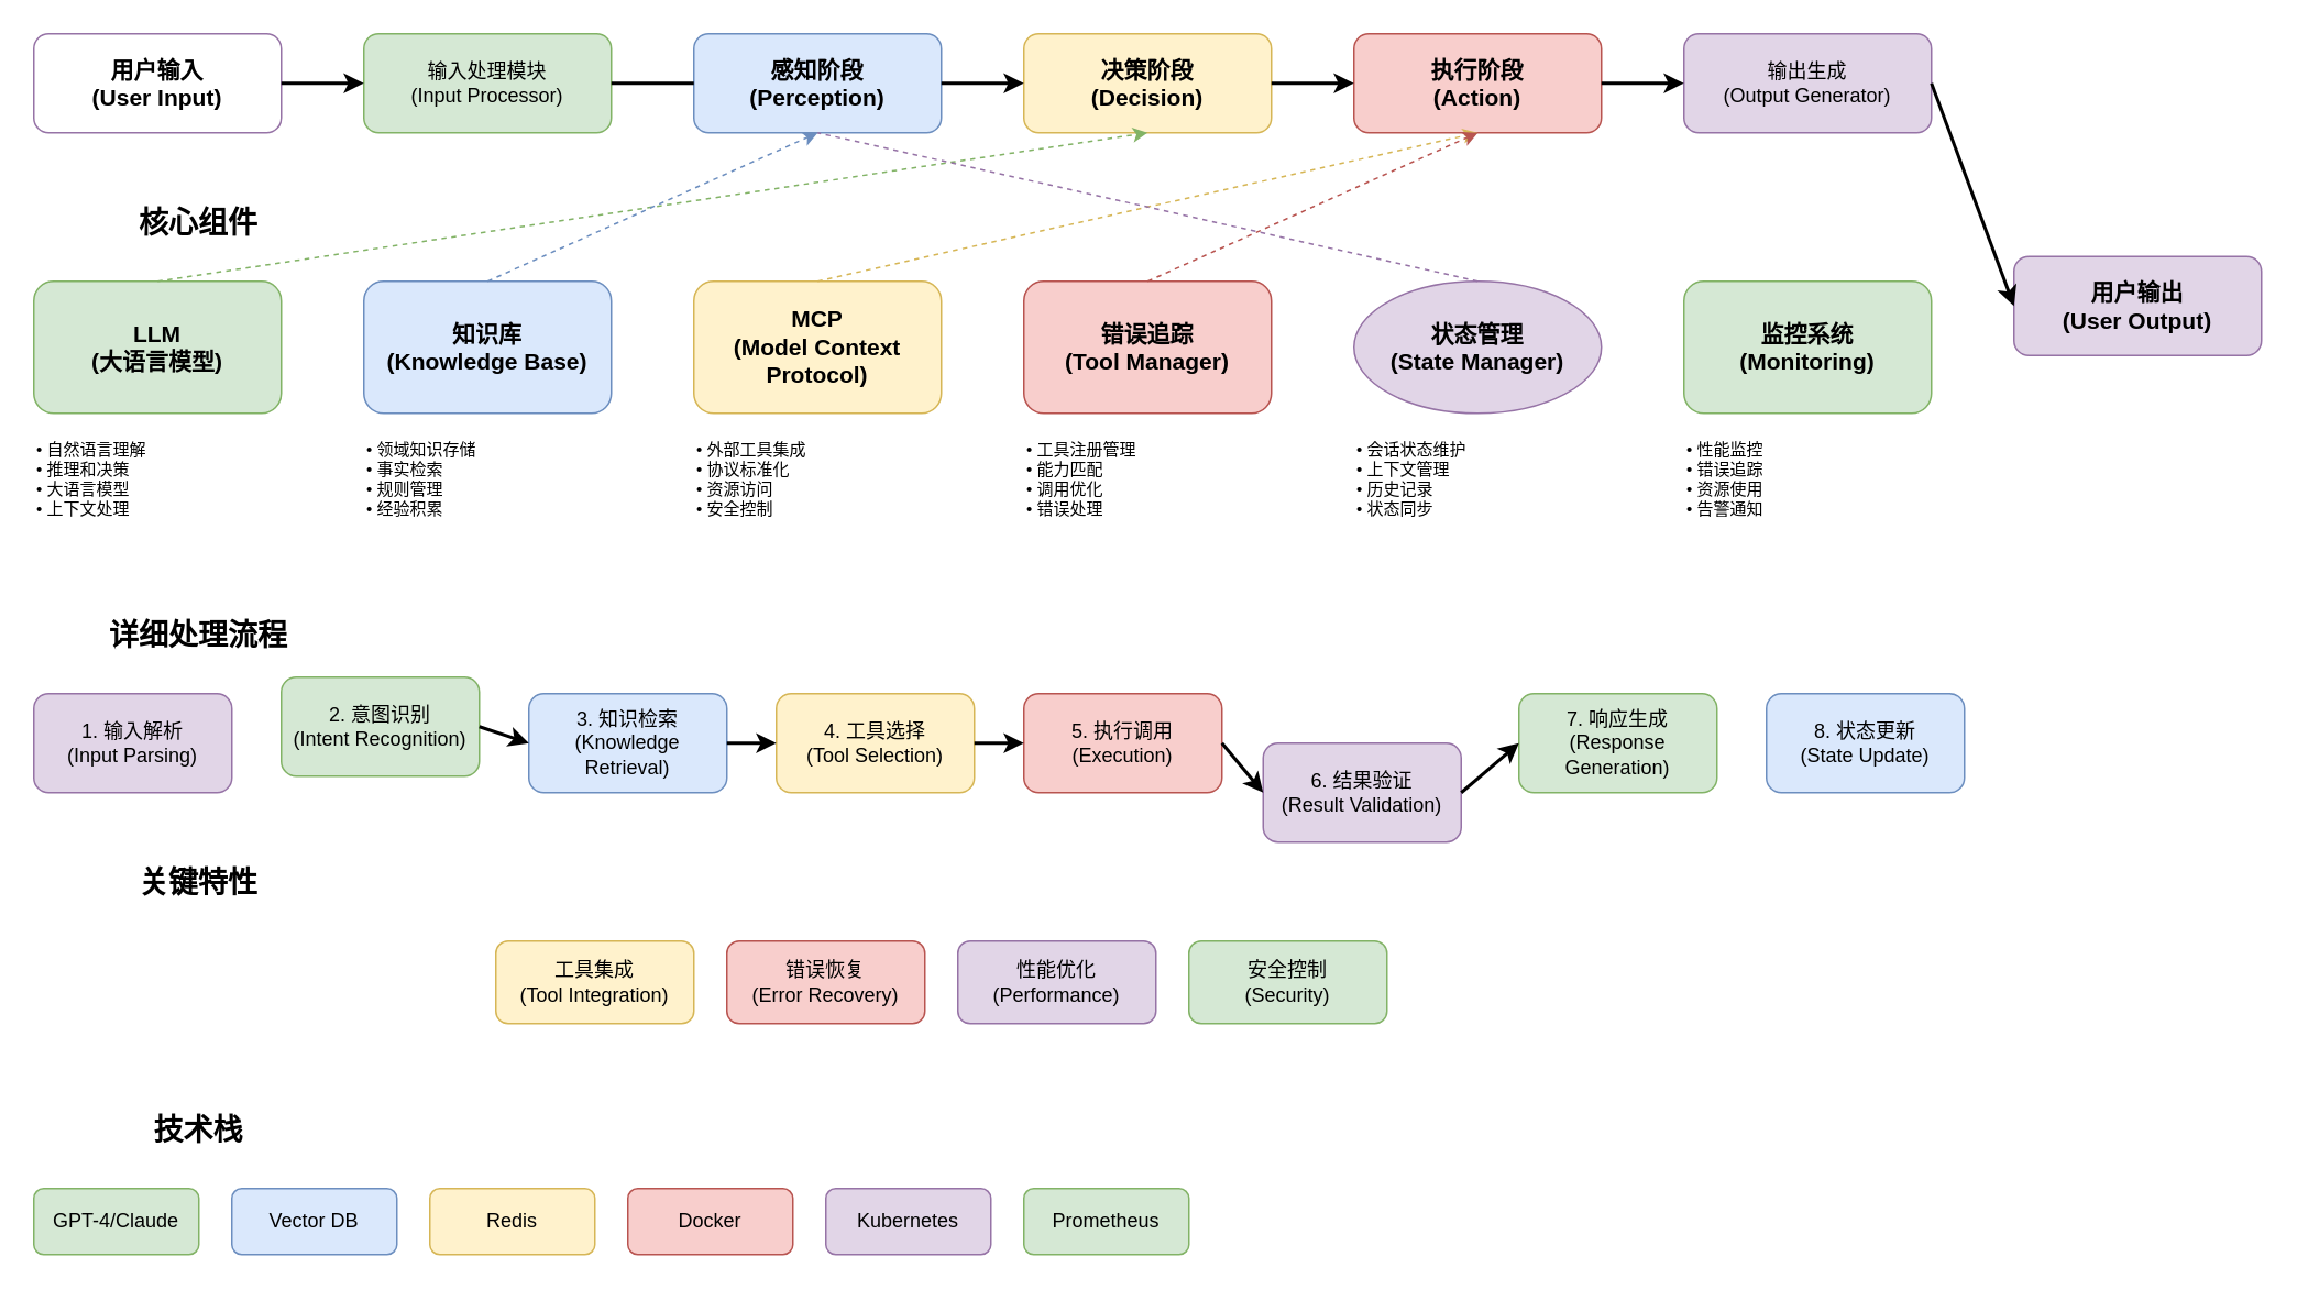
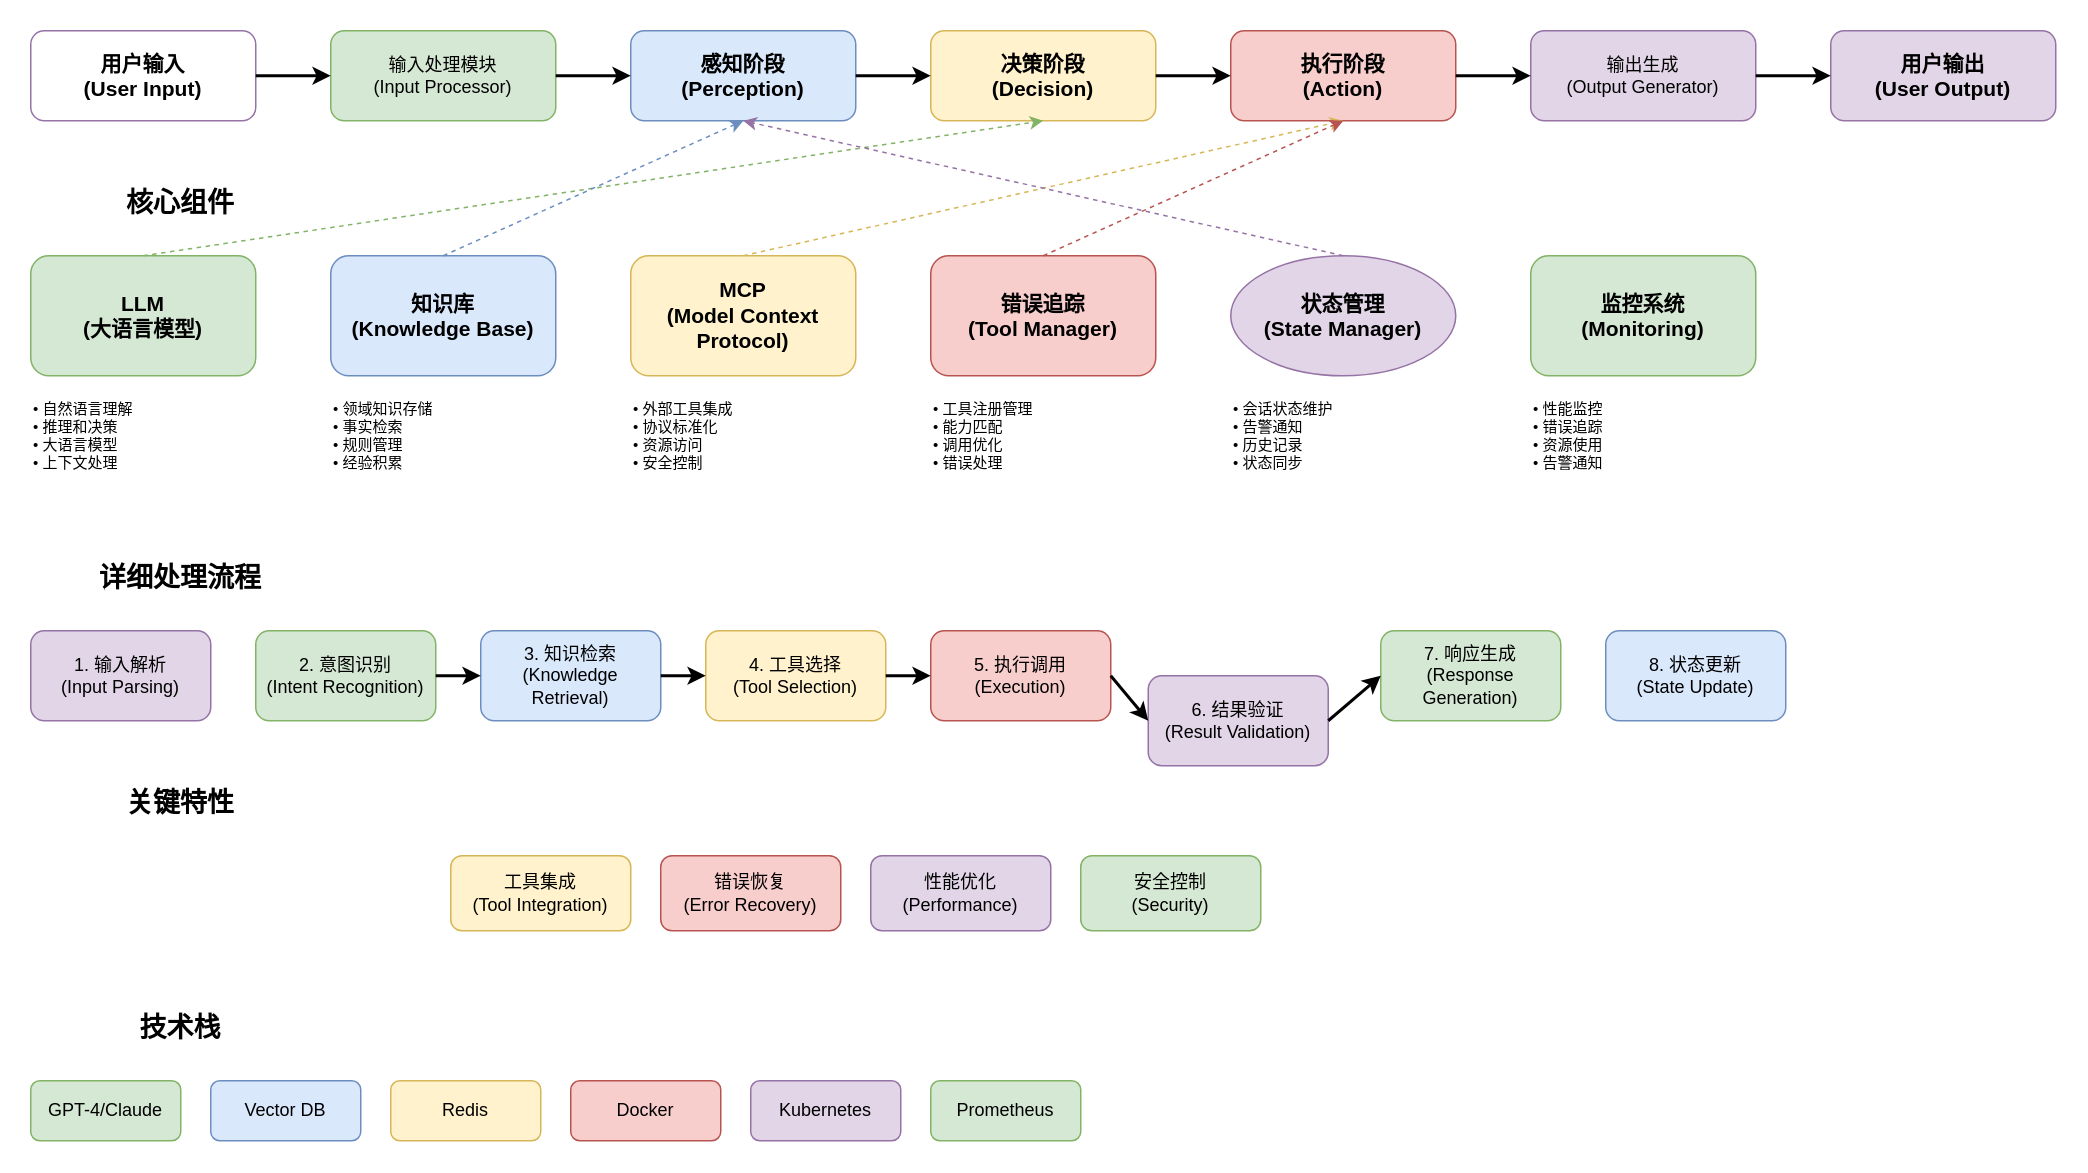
- <mxCell id="10" value="" style="endArrow=none;html=1;rounded=0;exitX=1;exitY=0.5;exitDx=0;exitDy=0;entryX=0;entryY=0.5;entryDx=0;entryDy=0;strokeWidth=2;" parent="1" source="3" target="4" edge="1"><mxGeometry width="50" height="50" relative="1" as="geometry"><mxPoint x="260" y="210" as="sourcePoint" /><mxPoint x="310" y="160" as="targetPoint" /></mxGeometry></mxCell>
+ <mxCell id="10" value="" style="endArrow=classic;html=1;rounded=0;exitX=1;exitY=0.5;exitDx=0;exitDy=0;entryX=0;entryY=0.5;entryDx=0;entryDy=0;strokeWidth=2;" parent="1" source="3" target="4" edge="1"><mxGeometry width="50" height="50" relative="1" as="geometry"><mxPoint x="260" y="210" as="sourcePoint" /><mxPoint x="310" y="160" as="targetPoint" /></mxGeometry></mxCell>
- <mxCell id="32" value="" style="endArrow=none;html=1;rounded=0;exitX=0.5;exitY=0;exitDx=0;exitDy=0;entryX=0.5;entryY=1;entryDx=0;entryDy=0;strokeWidth=1;strokeColor=#9673a6;dashed=1;" parent="1" source="20" target="4" edge="1"><mxGeometry width="50" height="50" relative="1" as="geometry"><mxPoint x="260" y="210" as="sourcePoint" /><mxPoint x="310" y="160" as="targetPoint" /></mxGeometry></mxCell>
+ <mxCell id="32" value="" style="endArrow=classic;html=1;rounded=0;exitX=0.5;exitY=0;exitDx=0;exitDy=0;entryX=0.5;entryY=1;entryDx=0;entryDy=0;strokeWidth=1;strokeColor=#9673a6;dashed=1;" parent="1" source="20" target="4" edge="1"><mxGeometry width="50" height="50" relative="1" as="geometry"><mxPoint x="260" y="210" as="sourcePoint" /><mxPoint x="310" y="160" as="targetPoint" /></mxGeometry></mxCell>
- <mxCell id="8" value="用户输出&#10;(User Output)" style="rounded=1;whiteSpace=wrap;html=1;fillColor=#e1d5e7;strokeColor=#9673a6;fontSize=14;fontStyle=1;" parent="1" vertex="1"><mxGeometry x="1220" y="155" width="150" height="60" as="geometry" /></mxCell>
+ <mxCell id="8" value="用户输出&#10;(User Output)" style="rounded=1;whiteSpace=wrap;html=1;fillColor=#e1d5e7;strokeColor=#9673a6;fontSize=14;fontStyle=1;" parent="1" vertex="1"><mxGeometry x="1220" y="20" width="150" height="60" as="geometry" /></mxCell>
- <mxCell id="26" value="• 会话状态维护&#10;• 上下文管理&#10;• 历史记录&#10;• 状态同步" style="text;html=1;strokeColor=none;fillColor=none;align=left;verticalAlign=top;whiteSpace=wrap;rounded=0;fontSize=10;" parent="1" vertex="1"><mxGeometry x="820" y="260" width="150" height="80" as="geometry" /></mxCell>
+ <mxCell id="26" value="• 会话状态维护&#10;• 告警通知&#10;• 历史记录&#10;• 状态同步" style="text;html=1;strokeColor=none;fillColor=none;align=left;verticalAlign=top;whiteSpace=wrap;rounded=0;fontSize=10;" parent="1" vertex="1"><mxGeometry x="820" y="260" width="150" height="80" as="geometry" /></mxCell>
- <mxCell id="35" value="2. 意图识别&#10;(Intent Recognition)" style="rounded=1;whiteSpace=wrap;html=1;fillColor=#d5e8d4;strokeColor=#82b366;fontSize=12;" parent="1" vertex="1"><mxGeometry x="170" y="410" width="120" height="60" as="geometry" /></mxCell>
+ <mxCell id="35" value="2. 意图识别&#10;(Intent Recognition)" style="rounded=1;whiteSpace=wrap;html=1;fillColor=#d5e8d4;strokeColor=#82b366;fontSize=12;" parent="1" vertex="1"><mxGeometry x="170" y="420" width="120" height="60" as="geometry" /></mxCell>
